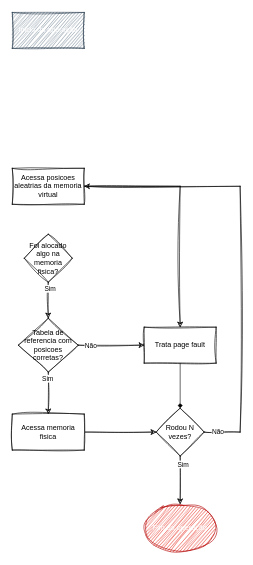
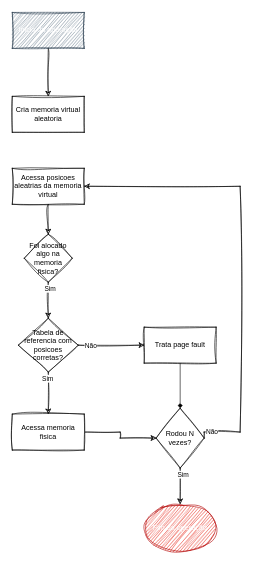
+ <mxCell id="2" value="" style="edgeStyle=orthogonalEdgeStyle;rounded=0;orthogonalLoop=1;jettySize=auto;html=1;sketch=1;curveFitting=1;jiggle=2;" edge="1" parent="1" source="3" target="4"><mxGeometry relative="1" as="geometry" /></mxCell>
+ <mxCell id="4" value="Cria memoria virtual aleatoria" style="rounded=0;whiteSpace=wrap;html=1;sketch=1;curveFitting=1;jiggle=2;" vertex="1" parent="1"><mxGeometry x="20" y="160" width="120" height="60" as="geometry" /></mxCell>
- <mxCell id="5" value="" style="edgeStyle=orthogonalEdgeStyle;rounded=0;orthogonalLoop=1;jettySize=auto;html=1;sketch=1;curveFitting=1;jiggle=2;" edge="1" parent="1" source="6" target="11"><mxGeometry relative="1" as="geometry" /></mxCell>
+ <mxCell id="5" value="" style="edgeStyle=orthogonalEdgeStyle;rounded=0;orthogonalLoop=1;jettySize=auto;html=1;sketch=1;curveFitting=1;jiggle=2;" edge="1" parent="1" source="6" target="9"><mxGeometry relative="1" as="geometry" /></mxCell>
- <mxCell id="23" value="Rodou N vezes?" style="rhombus;whiteSpace=wrap;html=1;rounded=0;sketch=1;curveFitting=1;jiggle=2;" vertex="1" parent="1"><mxGeometry x="260" y="680" width="80" height="80" as="geometry" /></mxCell>
+ <mxCell id="23" value="Rodou N vezes?" style="rhombus;whiteSpace=wrap;html=1;rounded=0;sketch=1;curveFitting=1;jiggle=2;" vertex="1" parent="1"><mxGeometry x="260" y="680" width="80" height="100" as="geometry" /></mxCell>
